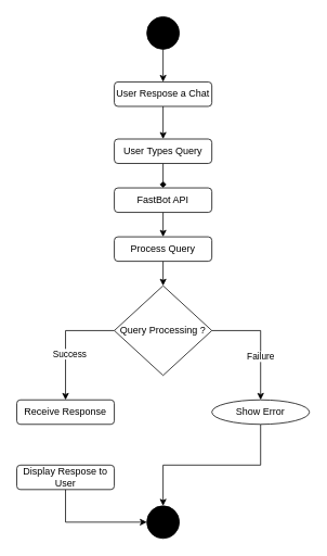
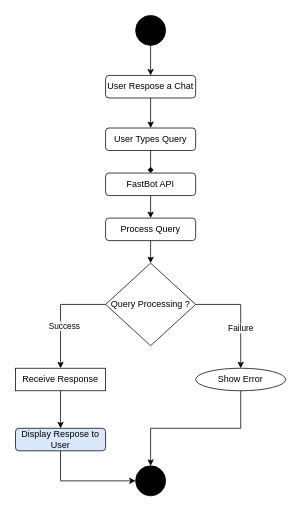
- <mxCell id="18" value="Receive Response" style="rounded=1;whiteSpace=wrap;html=1;" vertex="1" parent="1"><mxGeometry x="20" y="490" width="120" height="30" as="geometry" /></mxCell>
+ <mxCell id="18" value="Receive Response" style="whiteSpace=wrap;html=1;rounded=0;" vertex="1" parent="1"><mxGeometry x="20" y="490" width="120" height="30" as="geometry" /></mxCell>
+ <mxCell id="17" style="edgeStyle=orthogonalEdgeStyle;rounded=0;orthogonalLoop=1;jettySize=auto;html=1;exitX=0.5;exitY=1;exitDx=0;exitDy=0;entryX=0.5;entryY=0;entryDx=0;entryDy=0;" edge="1" parent="1" source="18" target="22"><mxGeometry relative="1" as="geometry" /></mxCell>
- <mxCell id="22" value="Display Respose to User" style="rounded=1;whiteSpace=wrap;html=1;" vertex="1" parent="1"><mxGeometry x="20" y="570" width="120" height="30" as="geometry" /></mxCell>
+ <mxCell id="22" value="Display Respose to User" style="rounded=1;whiteSpace=wrap;html=1;fillColor=#dae8fc;" vertex="1" parent="1"><mxGeometry x="20" y="570" width="120" height="30" as="geometry" /></mxCell>
